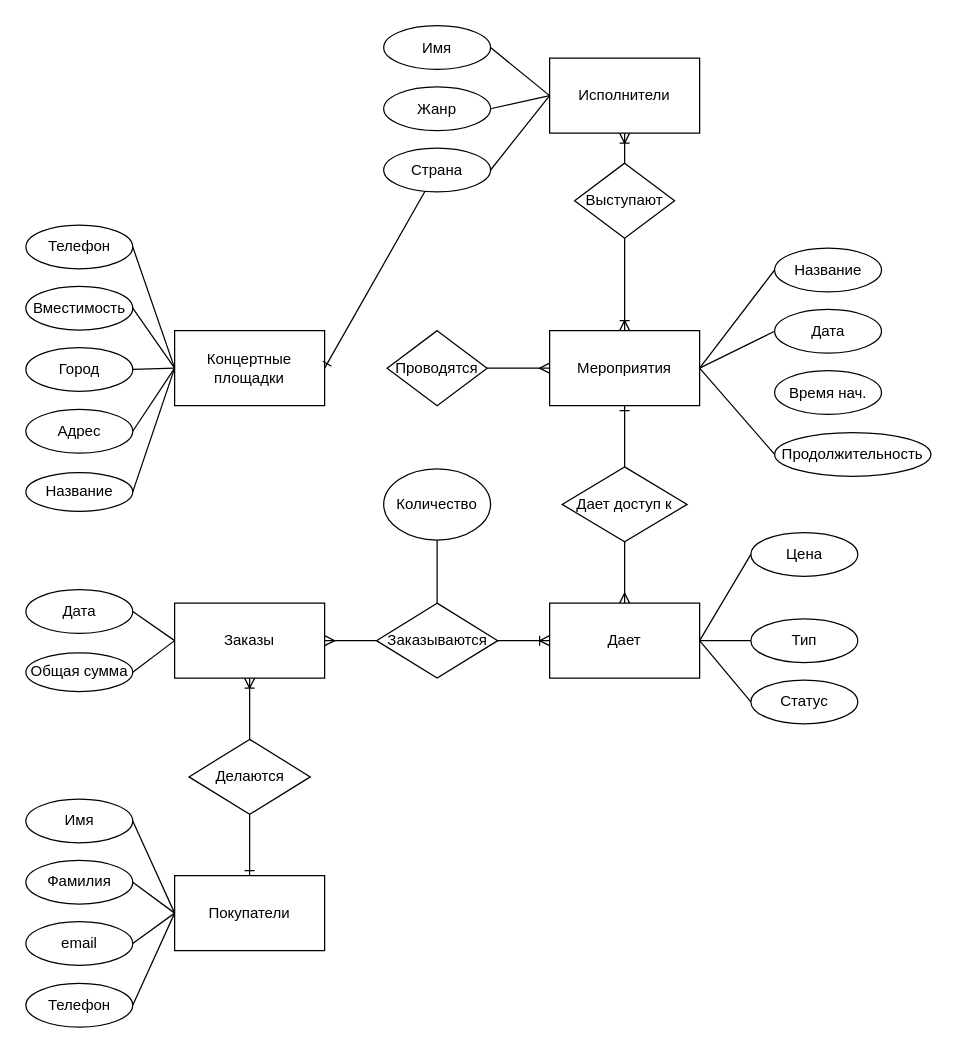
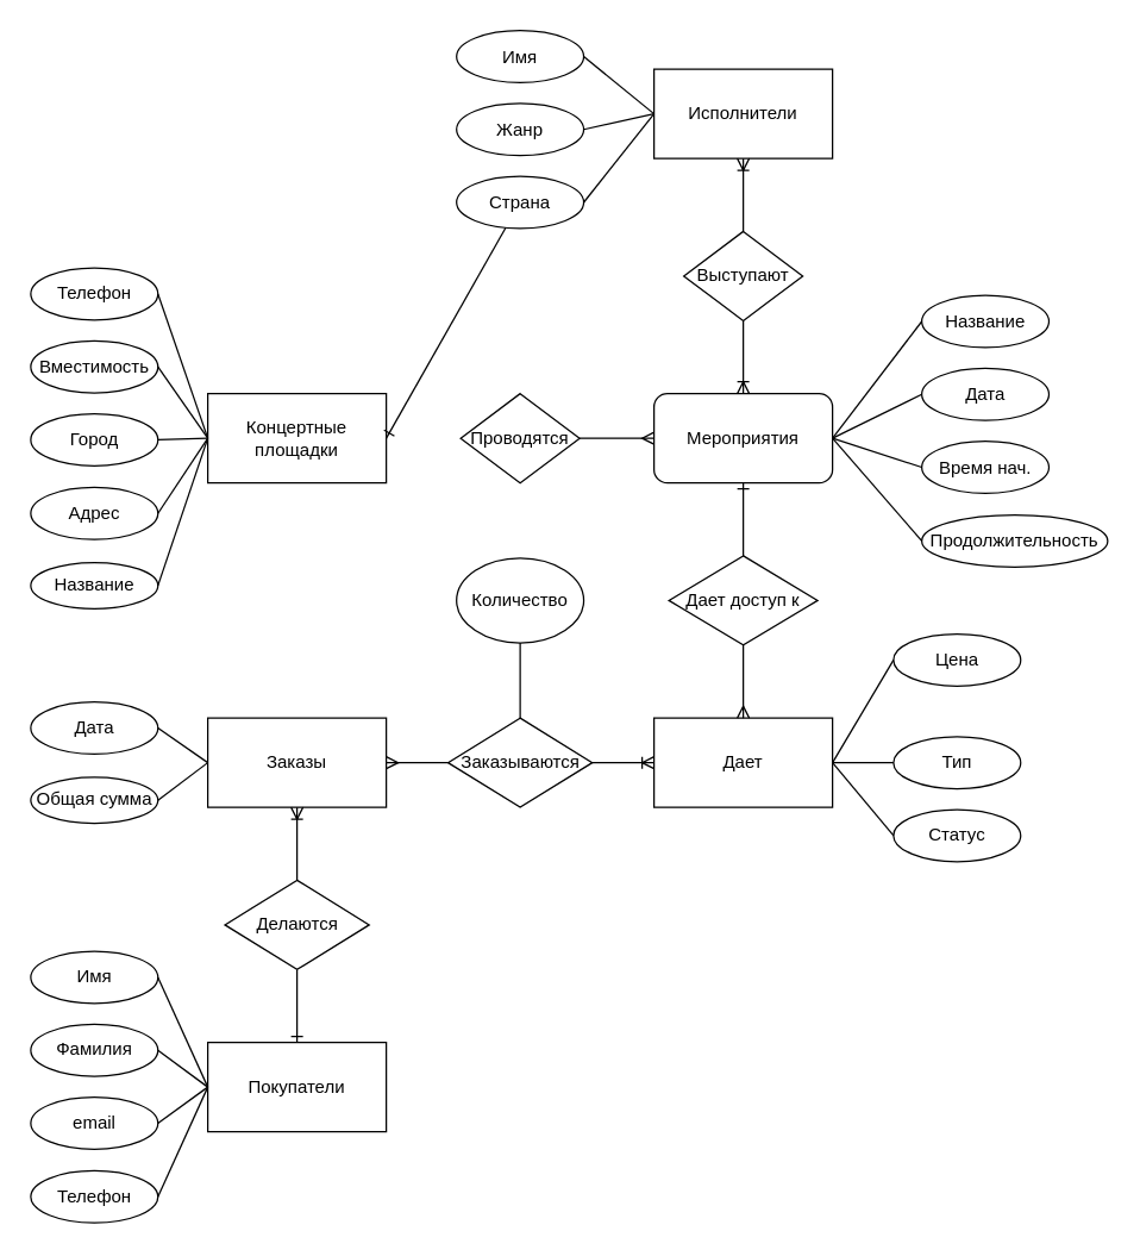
- <mxCell id="11" value="Выступают" style="rhombus;whiteSpace=wrap;html=1;strokeColor=#000000;fontColor=#000000;fillColor=none;" parent="1" vertex="1"><mxGeometry x="459" y="130" width="80" height="60" as="geometry" /></mxCell>
+ <mxCell id="11" value="Выступают" style="rhombus;whiteSpace=wrap;html=1;strokeColor=#000000;fontColor=#000000;fillColor=none;" parent="1" vertex="1"><mxGeometry x="459" y="155" width="80" height="60" as="geometry" /></mxCell>
- <mxCell id="6" value="&lt;font color=&quot;#000000&quot;&gt;Мероприятия&lt;/font&gt;" style="rounded=0;whiteSpace=wrap;html=1;fillColor=none;strokeColor=#000000;" parent="1" vertex="1"><mxGeometry x="439" y="264" width="120" height="60" as="geometry" /></mxCell>
+ <mxCell id="6" value="&lt;font color=&quot;#000000&quot;&gt;Мероприятия&lt;/font&gt;" style="whiteSpace=wrap;html=1;fillColor=none;strokeColor=#000000;rounded=1;" parent="1" vertex="1"><mxGeometry x="439" y="264" width="120" height="60" as="geometry" /></mxCell>
+ <mxCell id="46" style="edgeStyle=none;rounded=0;html=1;exitX=0;exitY=0.5;exitDx=0;exitDy=0;entryX=1;entryY=0.5;entryDx=0;entryDy=0;strokeColor=#000000;fontColor=#000000;startArrow=none;startFill=0;endArrow=none;endFill=0;" parent="1" source="47" target="6" edge="1"><mxGeometry relative="1" as="geometry" /></mxCell>
